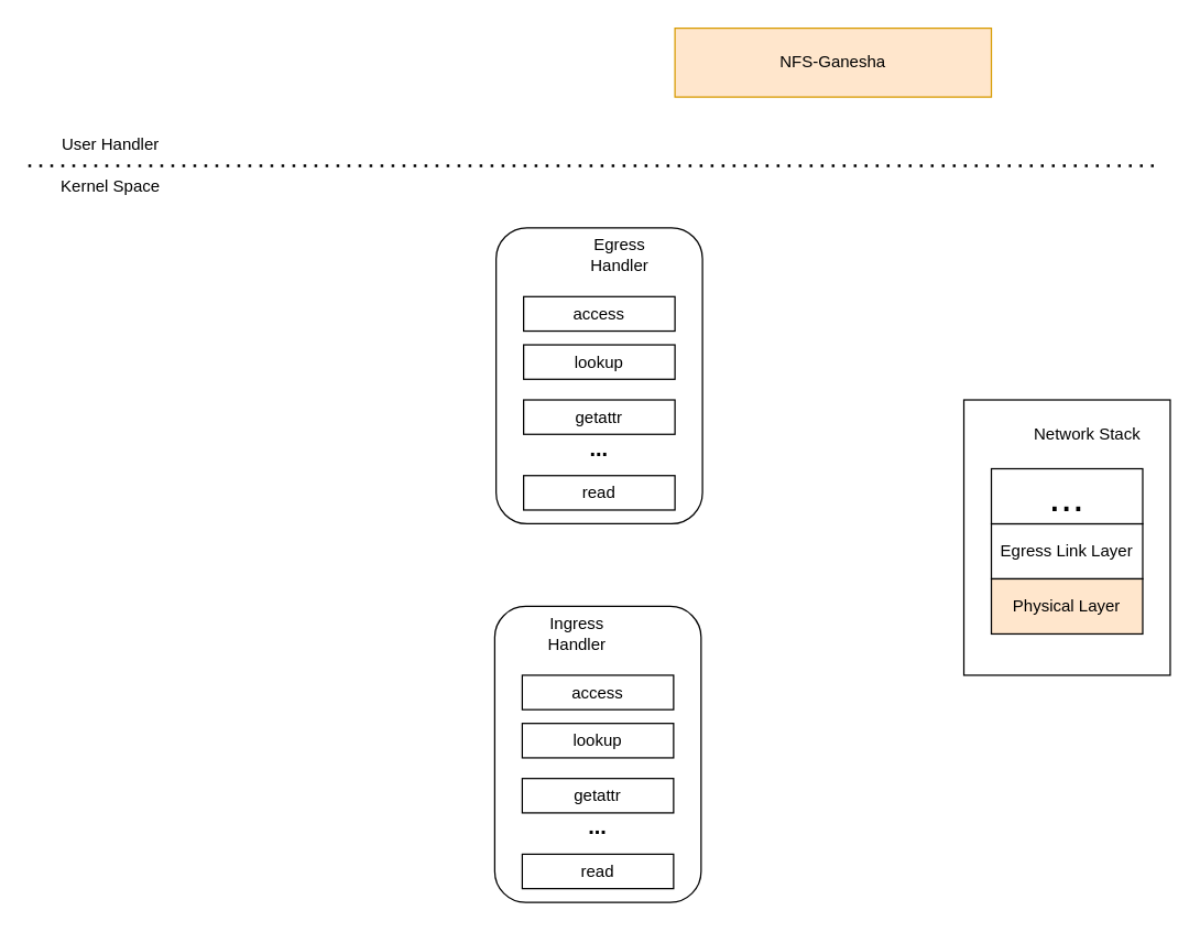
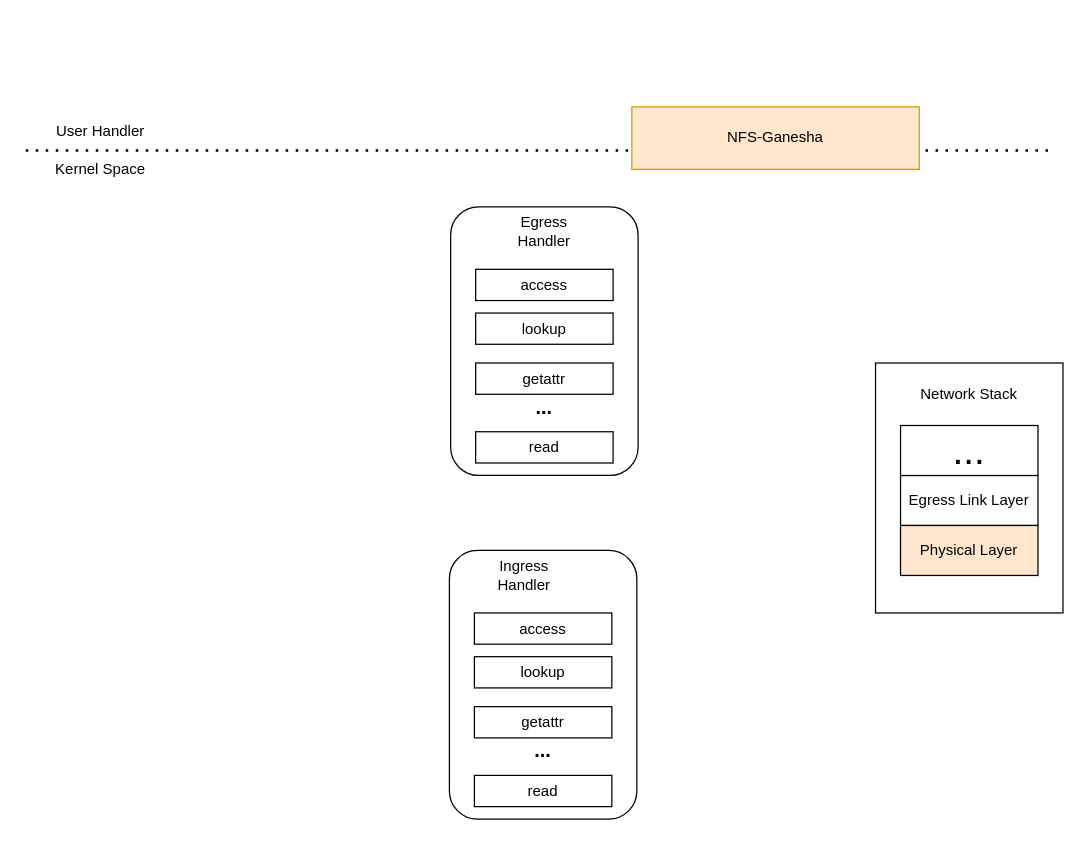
- <mxCell id="6" value="NFS-Ganesha" style="rounded=0;whiteSpace=wrap;html=1;fillColor=#ffe6cc;strokeColor=#d79b00;" vertex="1" parent="1"><mxGeometry x="490" y="20" width="230" height="50" as="geometry" /></mxCell>
+ <mxCell id="6" value="NFS-Ganesha" style="rounded=0;whiteSpace=wrap;html=1;fillColor=#ffe6cc;strokeColor=#d79b00;" vertex="1" parent="1"><mxGeometry x="505" y="85" width="230" height="50" as="geometry" /></mxCell>
- <mxCell id="13" value="Egress Handler" style="text;html=1;strokeColor=none;fillColor=none;align=center;verticalAlign=middle;whiteSpace=wrap;rounded=0;" vertex="1" parent="1"><mxGeometry x="420" y="170" width="60" height="30" as="geometry" /></mxCell>
+ <mxCell id="13" value="Egress Handler" style="text;html=1;strokeColor=none;fillColor=none;align=center;verticalAlign=middle;whiteSpace=wrap;rounded=0;" vertex="1" parent="1"><mxGeometry x="405" y="170" width="60" height="30" as="geometry" /></mxCell>
- <mxCell id="10" value="Network Stack" style="text;html=1;strokeColor=none;fillColor=none;align=center;verticalAlign=middle;whiteSpace=wrap;rounded=0;" vertex="1" parent="1"><mxGeometry x="740" y="300" width="100" height="30" as="geometry" /></mxCell>
+ <mxCell id="10" value="Network Stack" style="text;html=1;strokeColor=none;fillColor=none;align=center;verticalAlign=middle;whiteSpace=wrap;rounded=0;" vertex="1" parent="1"><mxGeometry x="725" y="300" width="100" height="30" as="geometry" /></mxCell>
